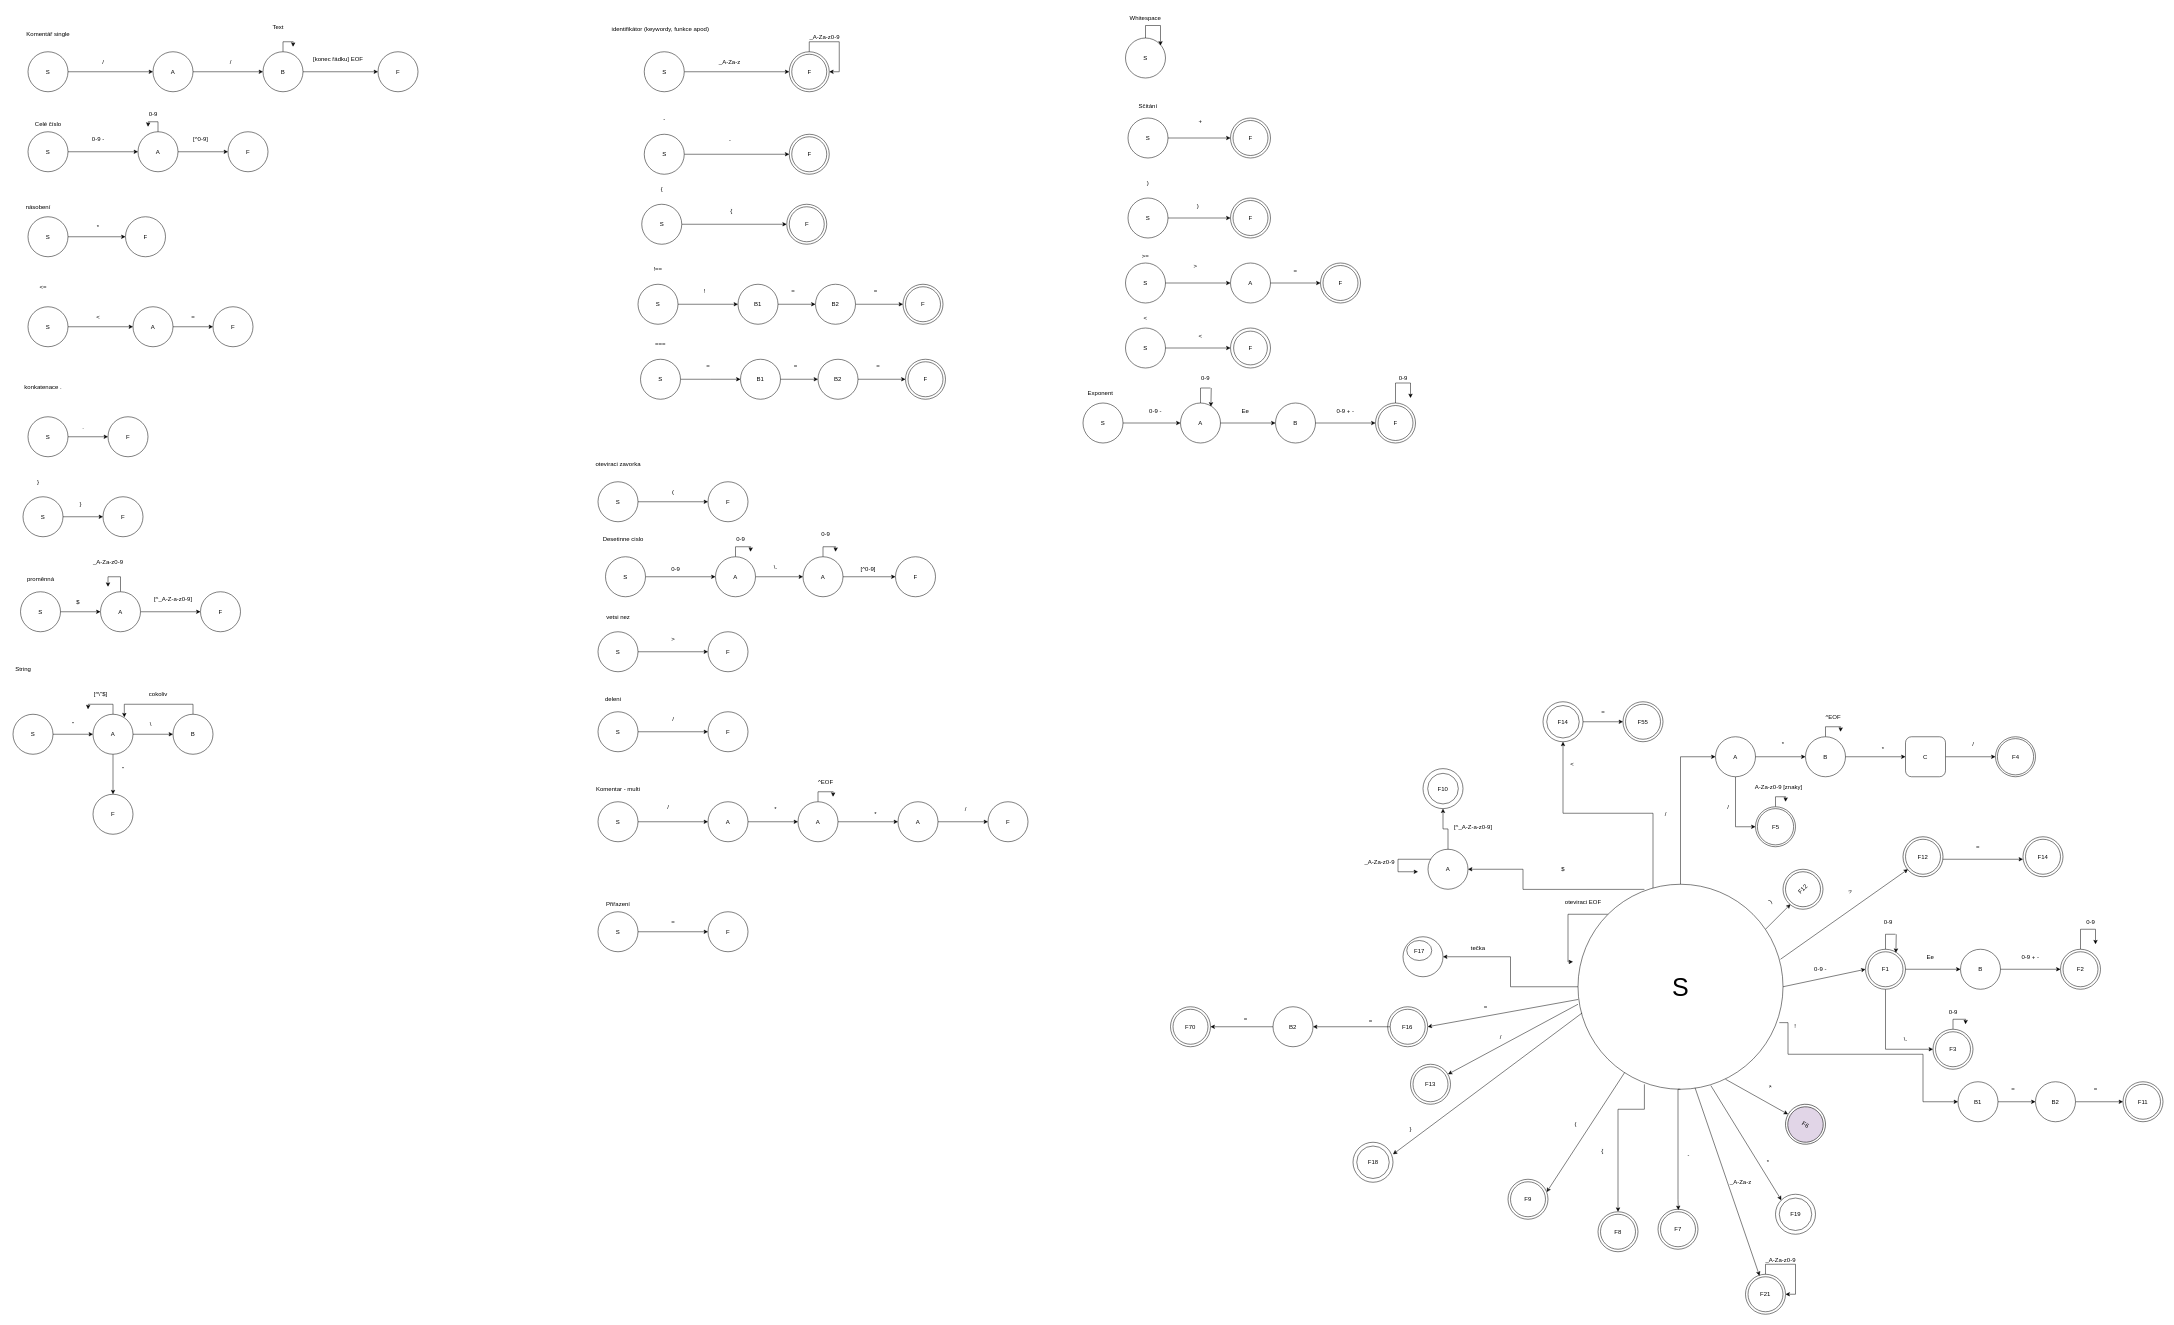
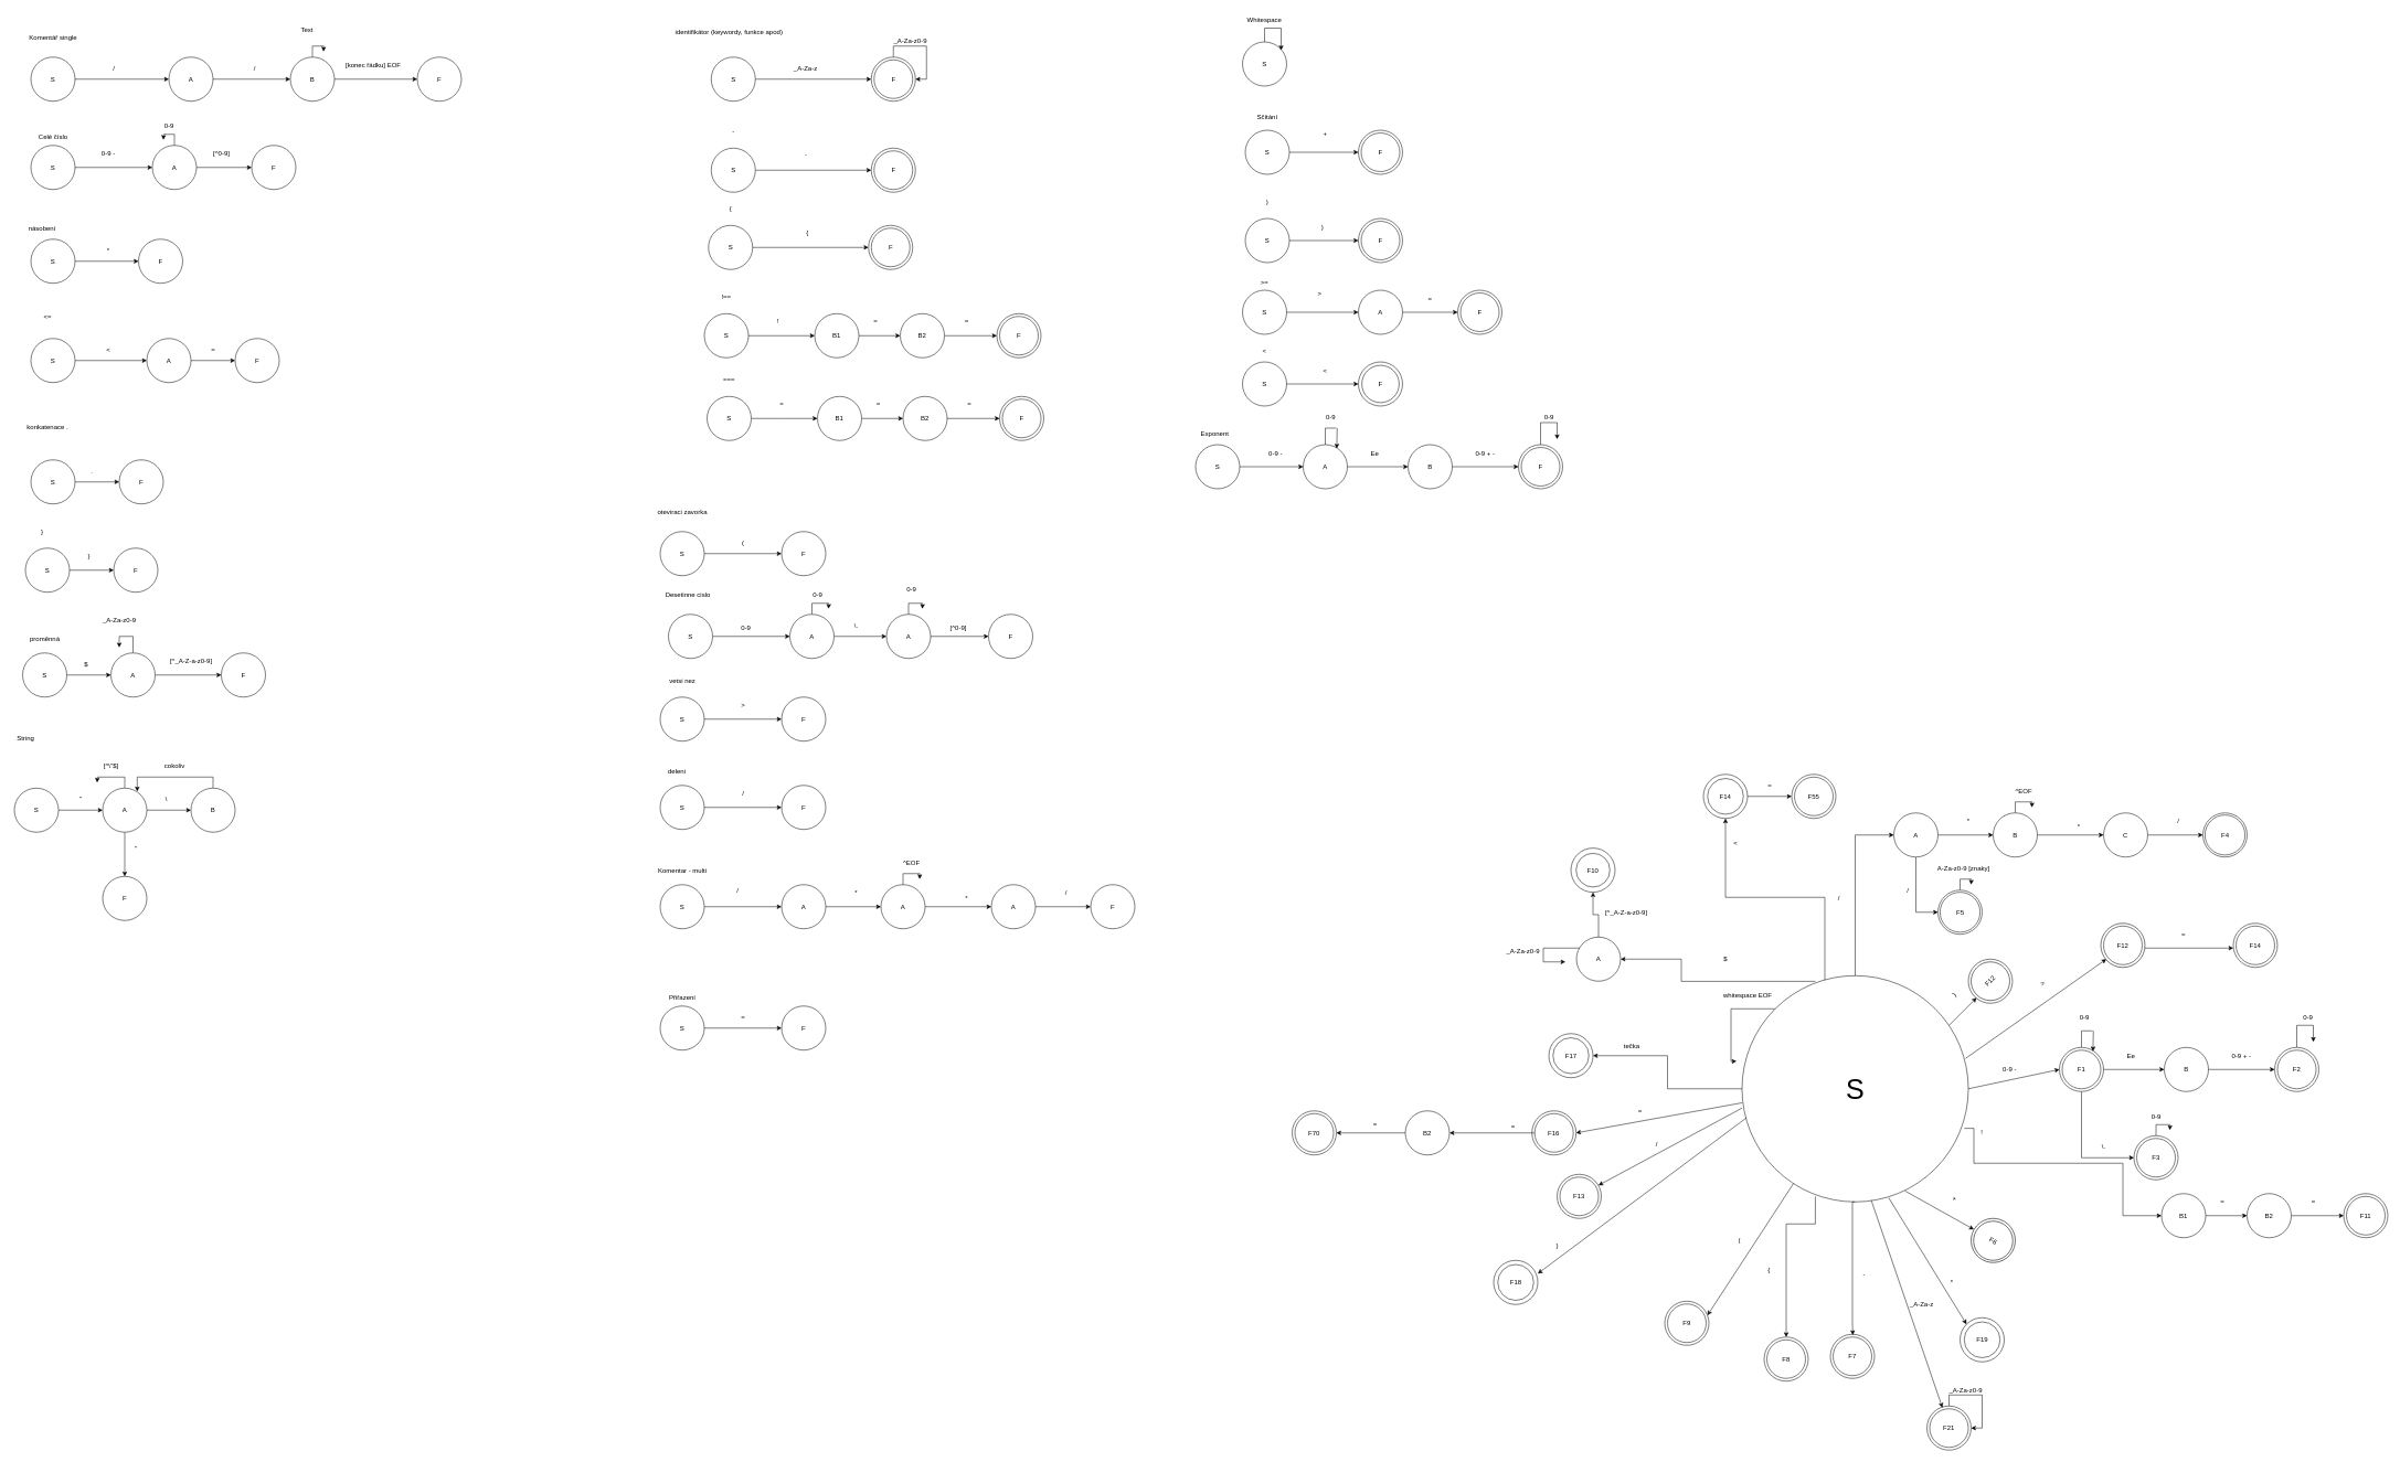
- <mxCell id="256" value="C" style="whiteSpace=wrap;html=1;aspect=fixed;strokeWidth=1;rounded=1;" parent="1" vertex="1"><mxGeometry x="3810" y="1473" width="80" height="80" as="geometry" /></mxCell>
+ <mxCell id="256" value="C" style="ellipse;whiteSpace=wrap;html=1;aspect=fixed;strokeWidth=1;" parent="1" vertex="1"><mxGeometry x="3810" y="1473" width="80" height="80" as="geometry" /></mxCell>
- <mxCell id="267" value="oteviraci EOF" style="text;html=1;align=center;verticalAlign=middle;resizable=0;points=[];autosize=1;strokeColor=none;fillColor=none;fontSize=12;" parent="1" vertex="1"><mxGeometry x="3110" y="1788" width="110" height="30" as="geometry" /></mxCell>
+ <mxCell id="267" value="whitespace EOF" style="text;html=1;align=center;verticalAlign=middle;resizable=0;points=[];autosize=1;strokeColor=none;fillColor=none;fontSize=12;" parent="1" vertex="1"><mxGeometry x="3110" y="1788" width="110" height="30" as="geometry" /></mxCell>
- <mxCell id="332" value="F17" style="ellipse;whiteSpace=wrap;html=1;aspect=fixed;labelBackgroundColor=none;strokeColor=default;strokeWidth=1;fontSize=12;fillColor=none;" parent="1" vertex="1"><mxGeometry x="2812.5" y="1880.52" width="50" height="40" as="geometry" /></mxCell>
+ <mxCell id="332" value="F17" style="ellipse;whiteSpace=wrap;html=1;aspect=fixed;labelBackgroundColor=none;strokeColor=default;strokeWidth=1;fontSize=12;fillColor=none;" parent="1" vertex="1"><mxGeometry x="2812.5" y="1880.52" width="65" height="65" as="geometry" /></mxCell>
- <mxCell id="291" value="F6" style="ellipse;whiteSpace=wrap;html=1;aspect=fixed;rotation=30;fillColor=#e1d5e7;" parent="1" vertex="1"><mxGeometry x="3574.5" y="2213" width="71" height="71" as="geometry" /></mxCell>
+ <mxCell id="291" value="F6" style="ellipse;whiteSpace=wrap;html=1;aspect=fixed;rotation=30;" parent="1" vertex="1"><mxGeometry x="3574.5" y="2213" width="71" height="71" as="geometry" /></mxCell>
